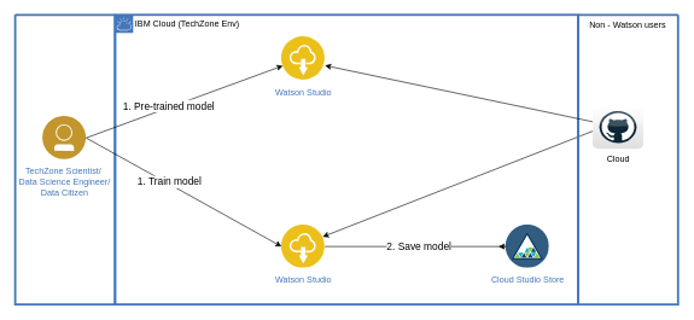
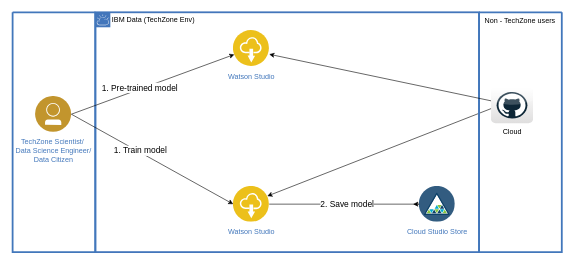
- <mxCell id="3" value="IBM Cloud (TechZone Env)" style="shape=mxgraph.ibm.box;prType=cloud;fontStyle=0;verticalAlign=top;align=left;spacingLeft=32;spacingTop=4;fillColor=none;rounded=0;whiteSpace=wrap;html=1;strokeColor=#4376BB;strokeWidth=3;dashed=0;container=0;spacing=-4;collapsible=0;expand=0;recursiveResize=0;" parent="1" vertex="1"><mxGeometry x="158" y="20" width="640" height="400" as="geometry" /></mxCell>
+ <mxCell id="3" value="IBM Data (TechZone Env)" style="shape=mxgraph.ibm.box;prType=cloud;fontStyle=0;verticalAlign=top;align=left;spacingLeft=32;spacingTop=4;fillColor=none;rounded=0;whiteSpace=wrap;html=1;strokeColor=#4376BB;strokeWidth=3;dashed=0;container=0;spacing=-4;collapsible=0;expand=0;recursiveResize=0;" parent="1" vertex="1"><mxGeometry x="158" y="20" width="640" height="400" as="geometry" /></mxCell>
- <mxCell id="15" value="Non - Watson users" style="text;html=1;align=center;verticalAlign=middle;resizable=0;points=[];autosize=1;strokeColor=none;fillColor=none;" vertex="1" parent="12"><mxGeometry x="-2" width="140" height="30" as="geometry" /></mxCell>
+ <mxCell id="15" value="Non - TechZone users" style="text;html=1;align=center;verticalAlign=middle;resizable=0;points=[];autosize=1;strokeColor=none;fillColor=none;" vertex="1" parent="12"><mxGeometry x="-2" width="140" height="30" as="geometry" /></mxCell>
